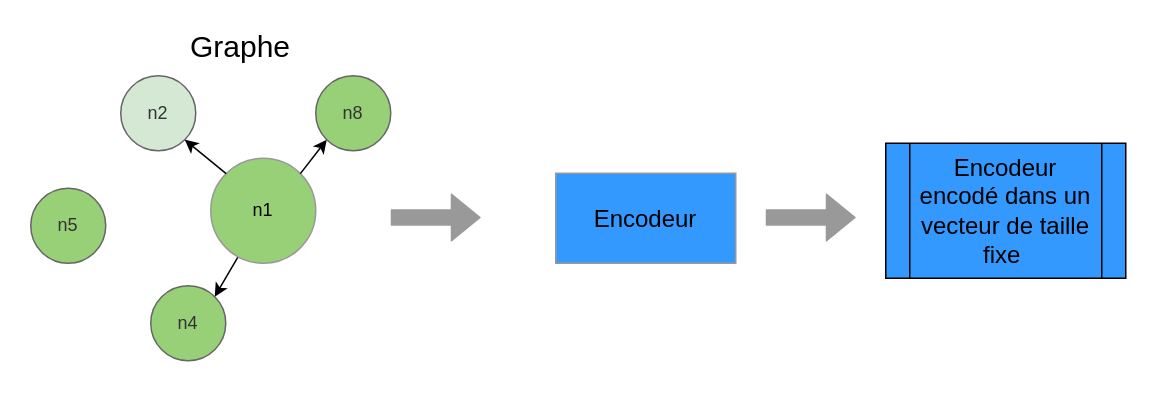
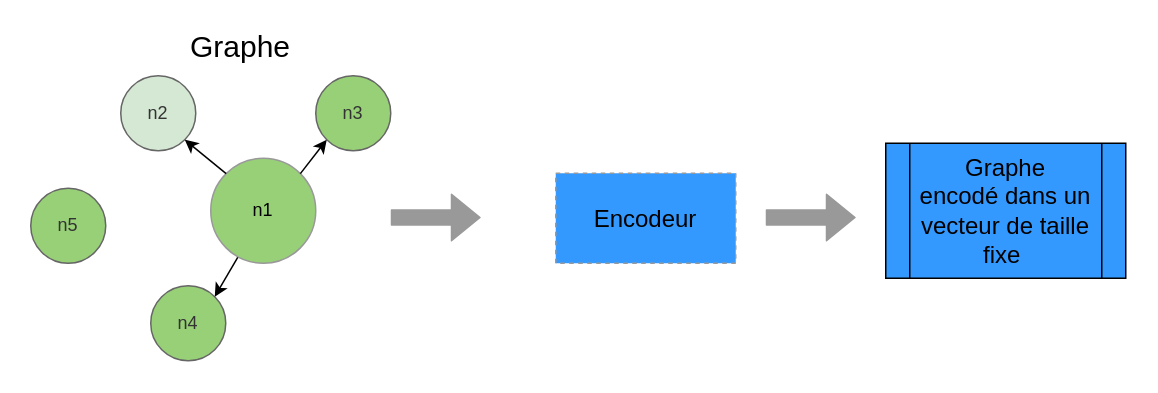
- <mxCell id="4" value="n8" style="ellipse;whiteSpace=wrap;html=1;aspect=fixed;strokeColor=#666666;fillColor=#97D077;fontColor=#333333;" parent="1" vertex="1"><mxGeometry x="210" y="50" width="50" height="50" as="geometry" /></mxCell>
+ <mxCell id="4" value="n3" style="ellipse;whiteSpace=wrap;html=1;aspect=fixed;strokeColor=#666666;fillColor=#97D077;fontColor=#333333;" parent="1" vertex="1"><mxGeometry x="210" y="50" width="50" height="50" as="geometry" /></mxCell>
- <mxCell id="13" value="&lt;p style=&quot;font-size: 16px&quot;&gt;&lt;font&gt;Encodeur &lt;/font&gt;&lt;br&gt;&lt;font&gt;&lt;font&gt;encodé&lt;/font&gt;&lt;/font&gt;&lt;font style=&quot;font-size: 16px&quot;&gt; dans un vecteur de taille fixe&amp;nbsp;&lt;/font&gt; &lt;br&gt;&lt;/p&gt;" style="shape=process;whiteSpace=wrap;html=1;backgroundOutline=1;strokeColor=#000000;fillColor=#3399FF;" vertex="1" parent="1"><mxGeometry x="590" y="95" width="160" height="90" as="geometry" /></mxCell>
+ <mxCell id="13" value="&lt;p style=&quot;font-size: 16px&quot;&gt;&lt;font&gt;Graphe &lt;/font&gt;&lt;br&gt;&lt;font&gt;&lt;font&gt;encodé&lt;/font&gt;&lt;/font&gt;&lt;font style=&quot;font-size: 16px&quot;&gt; dans un vecteur de taille fixe&amp;nbsp;&lt;/font&gt; &lt;br&gt;&lt;/p&gt;" style="shape=process;whiteSpace=wrap;html=1;backgroundOutline=1;strokeColor=#000000;fillColor=#3399FF;" vertex="1" parent="1"><mxGeometry x="590" y="95" width="160" height="90" as="geometry" /></mxCell>
- <mxCell id="10" value="&lt;font style=&quot;font-size: 16px&quot;&gt;Encodeur&lt;/font&gt;" style="rounded=0;whiteSpace=wrap;html=1;strokeColor=#999999;fillColor=#3399FF;" vertex="1" parent="1"><mxGeometry x="370" y="115" width="120" height="60" as="geometry" /></mxCell>
+ <mxCell id="10" value="&lt;font style=&quot;font-size: 16px&quot;&gt;Encodeur&lt;/font&gt;" style="rounded=0;whiteSpace=wrap;html=1;strokeColor=#999999;fillColor=#3399FF;dashed=1;" vertex="1" parent="1"><mxGeometry x="370" y="115" width="120" height="60" as="geometry" /></mxCell>
